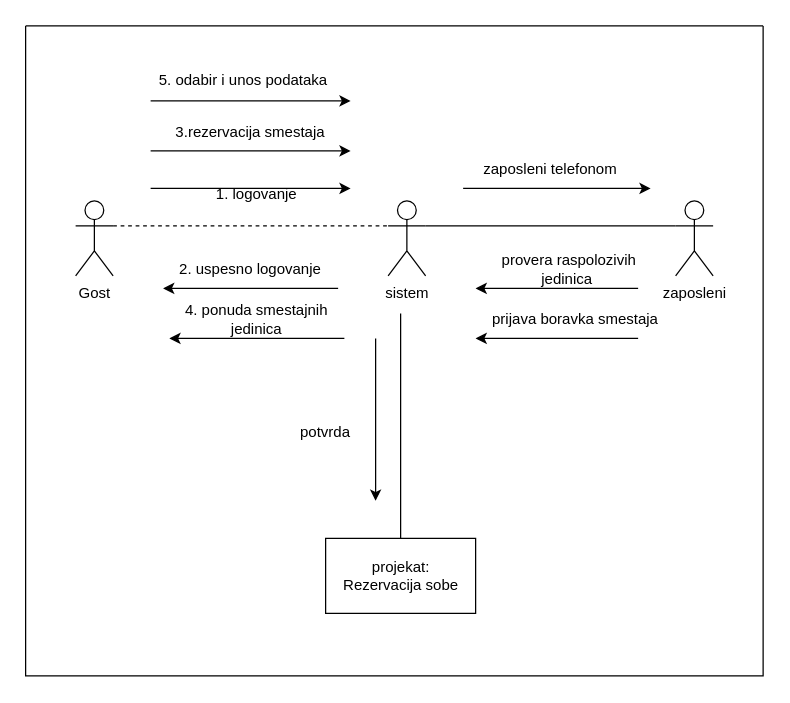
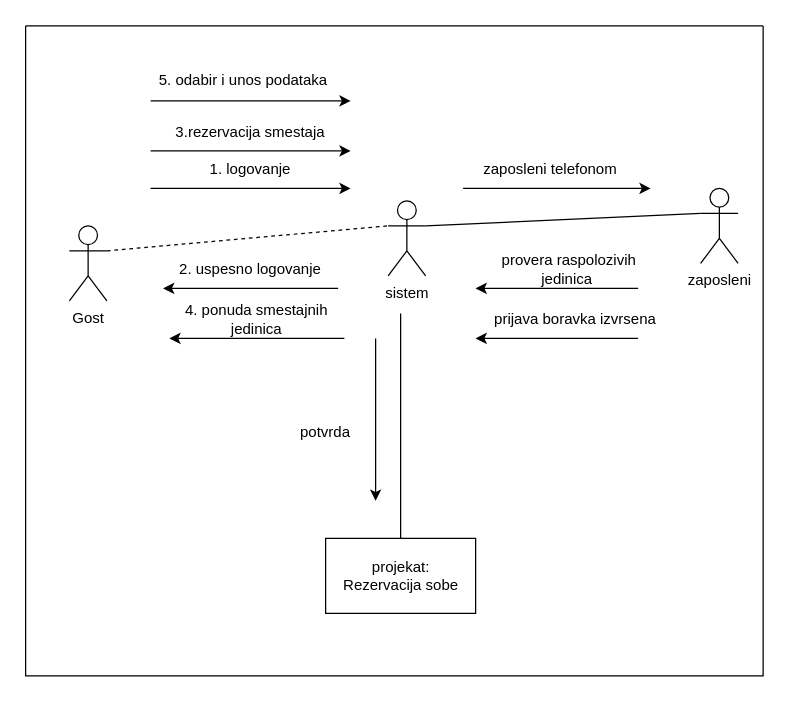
- <mxCell id="8" value="1. logovanje" style="text;html=1;align=center;verticalAlign=middle;whiteSpace=wrap;rounded=0;" vertex="1" parent="1"><mxGeometry x="145" y="140" width="120" height="30" as="geometry" /></mxCell>
+ <mxCell id="8" value="1. logovanje" style="text;html=1;align=center;verticalAlign=middle;whiteSpace=wrap;rounded=0;" vertex="1" parent="1"><mxGeometry x="140" y="120" width="120" height="30" as="geometry" /></mxCell>
- <mxCell id="2" value="Gost" style="shape=umlActor;verticalLabelPosition=bottom;verticalAlign=top;html=1;outlineConnect=0;" vertex="1" parent="1"><mxGeometry x="60" y="160" width="30" height="60" as="geometry" /></mxCell>
+ <mxCell id="2" value="Gost" style="shape=umlActor;verticalLabelPosition=bottom;verticalAlign=top;html=1;outlineConnect=0;" vertex="1" parent="1"><mxGeometry x="55" y="180" width="30" height="60" as="geometry" /></mxCell>
- <mxCell id="4" value="zaposleni&lt;div&gt;&lt;br&gt;&lt;/div&gt;" style="shape=umlActor;verticalLabelPosition=bottom;verticalAlign=top;html=1;outlineConnect=0;" vertex="1" parent="1"><mxGeometry x="540" y="160" width="30" height="60" as="geometry" /></mxCell>
+ <mxCell id="4" value="zaposleni&lt;div&gt;&lt;br&gt;&lt;/div&gt;" style="shape=umlActor;verticalLabelPosition=bottom;verticalAlign=top;html=1;outlineConnect=0;" vertex="1" parent="1"><mxGeometry x="560" y="150" width="30" height="60" as="geometry" /></mxCell>
- <mxCell id="28" value="prijava boravka smestaja" style="text;html=1;align=center;verticalAlign=middle;whiteSpace=wrap;rounded=0;" vertex="1" parent="1"><mxGeometry x="390" y="240" width="140" height="30" as="geometry" /></mxCell>
+ <mxCell id="28" value="prijava boravka izvrsena" style="text;html=1;align=center;verticalAlign=middle;whiteSpace=wrap;rounded=0;" vertex="1" parent="1"><mxGeometry x="390" y="240" width="140" height="30" as="geometry" /></mxCell>
